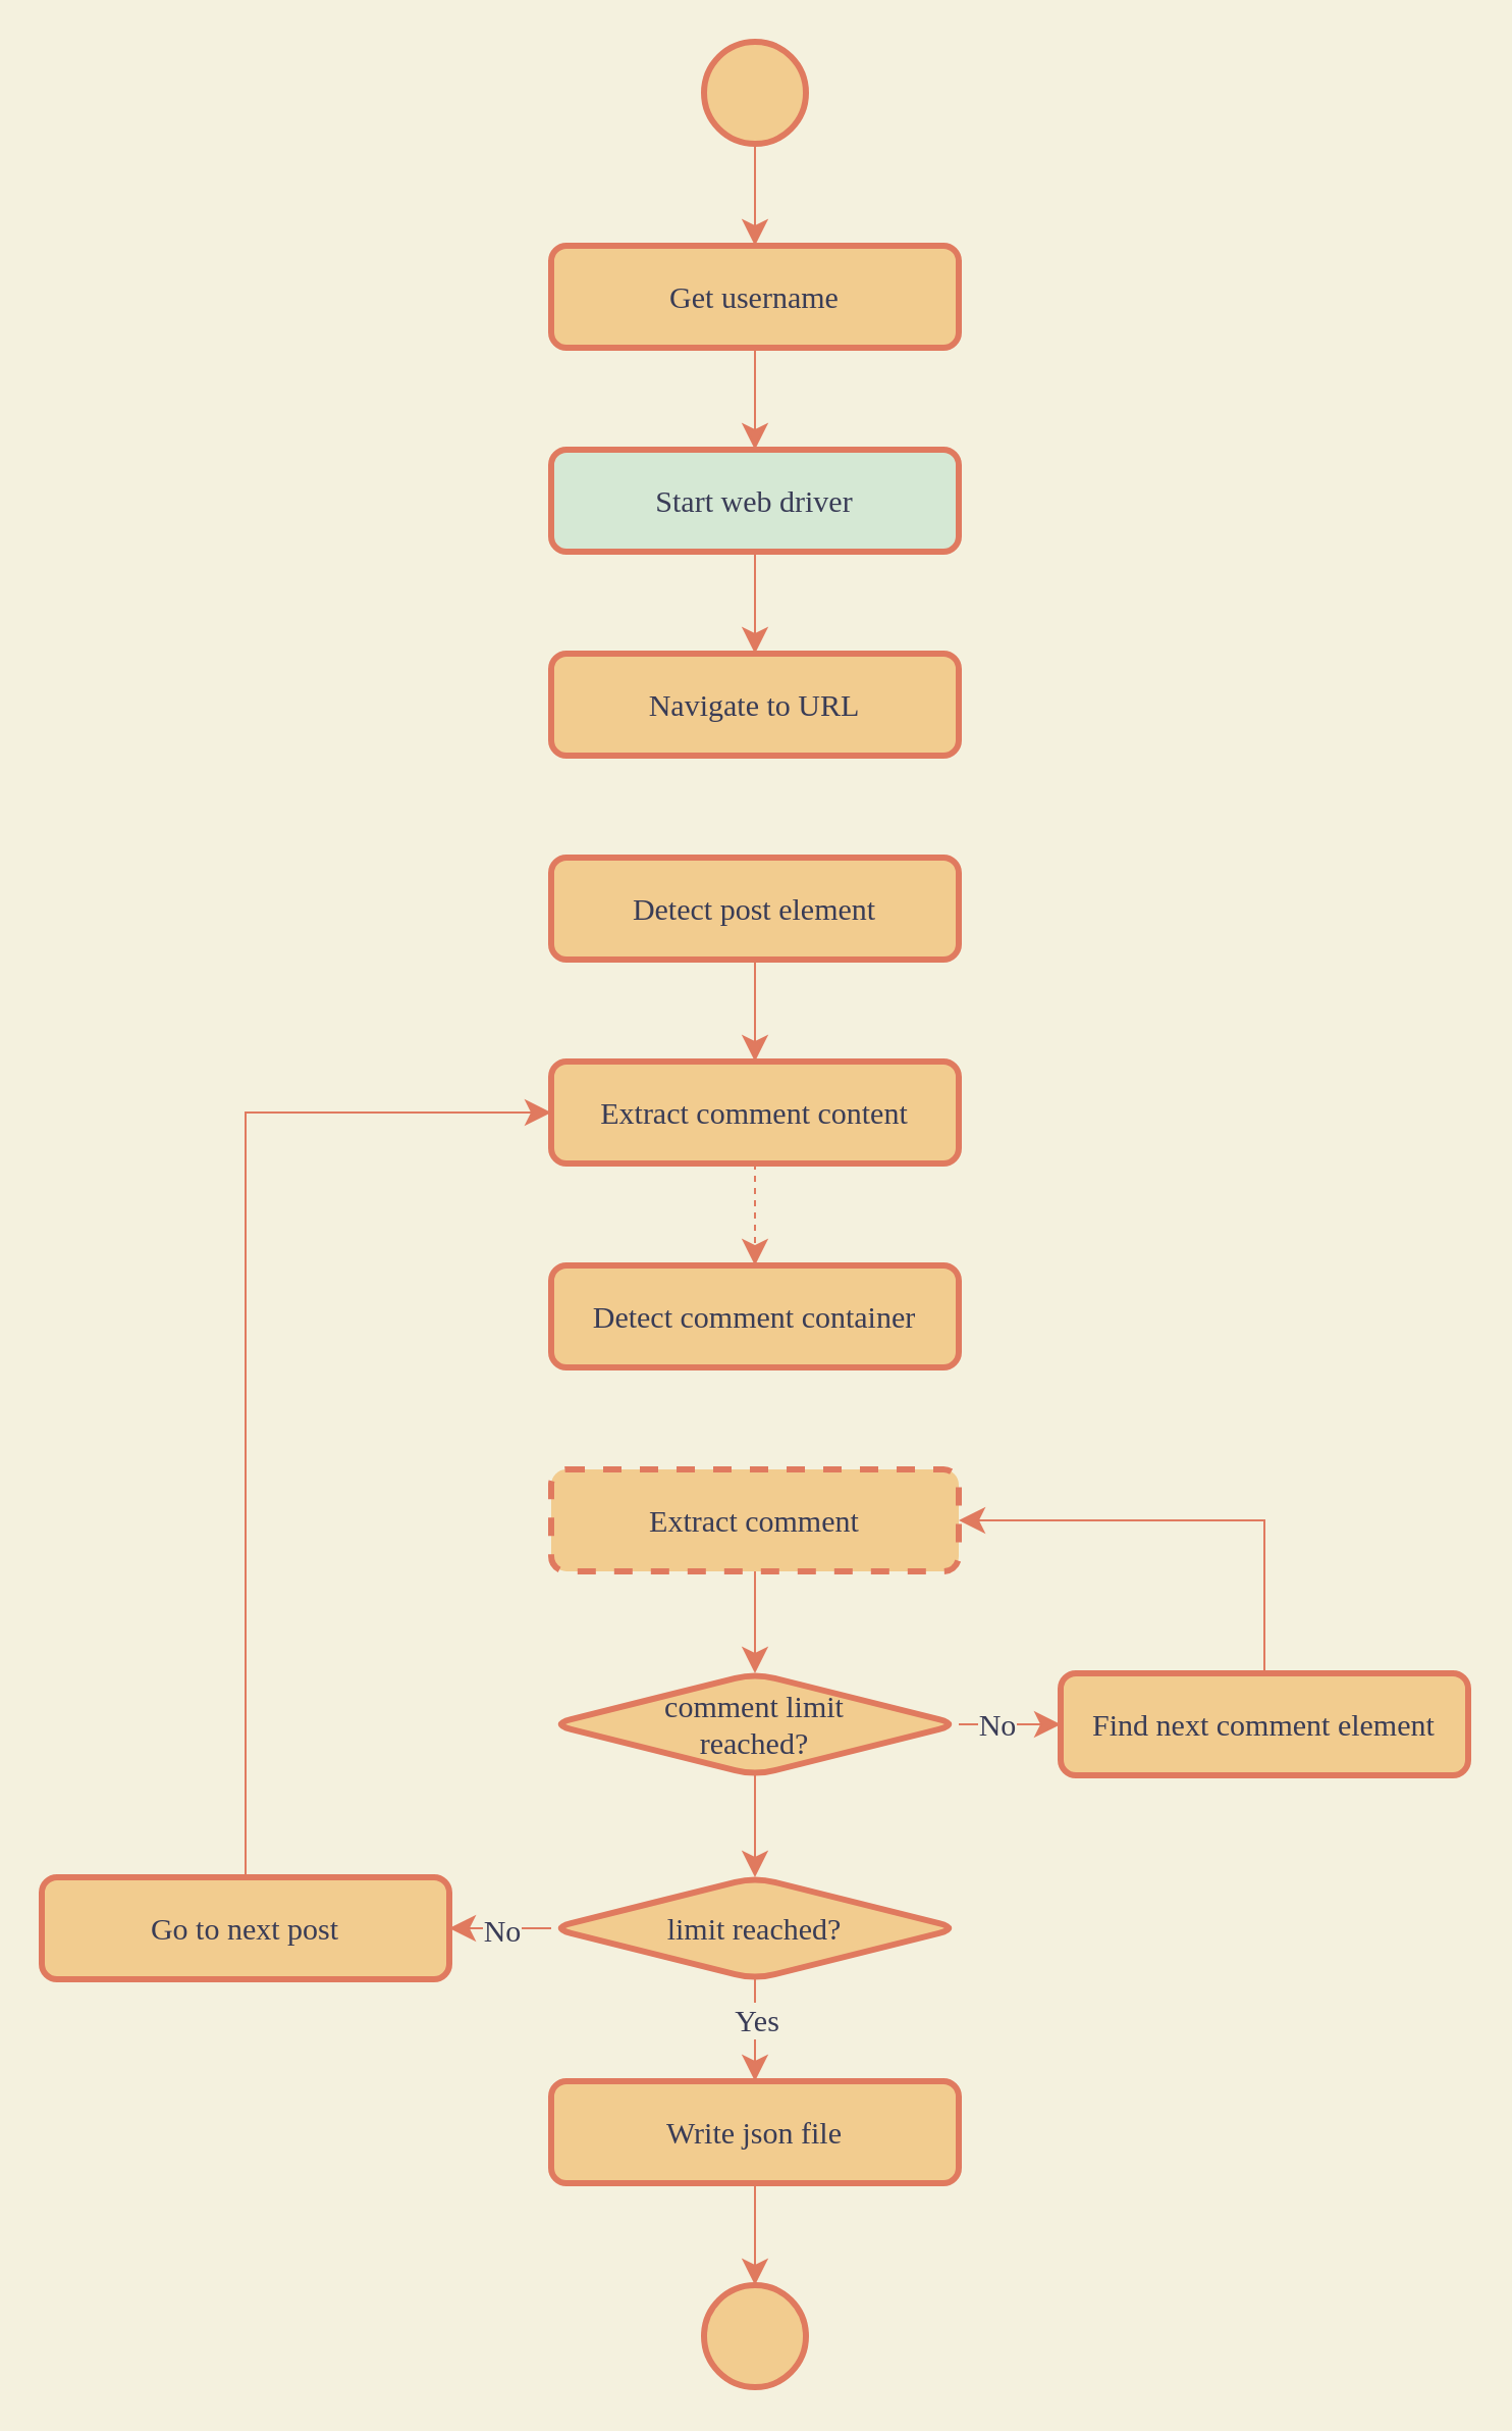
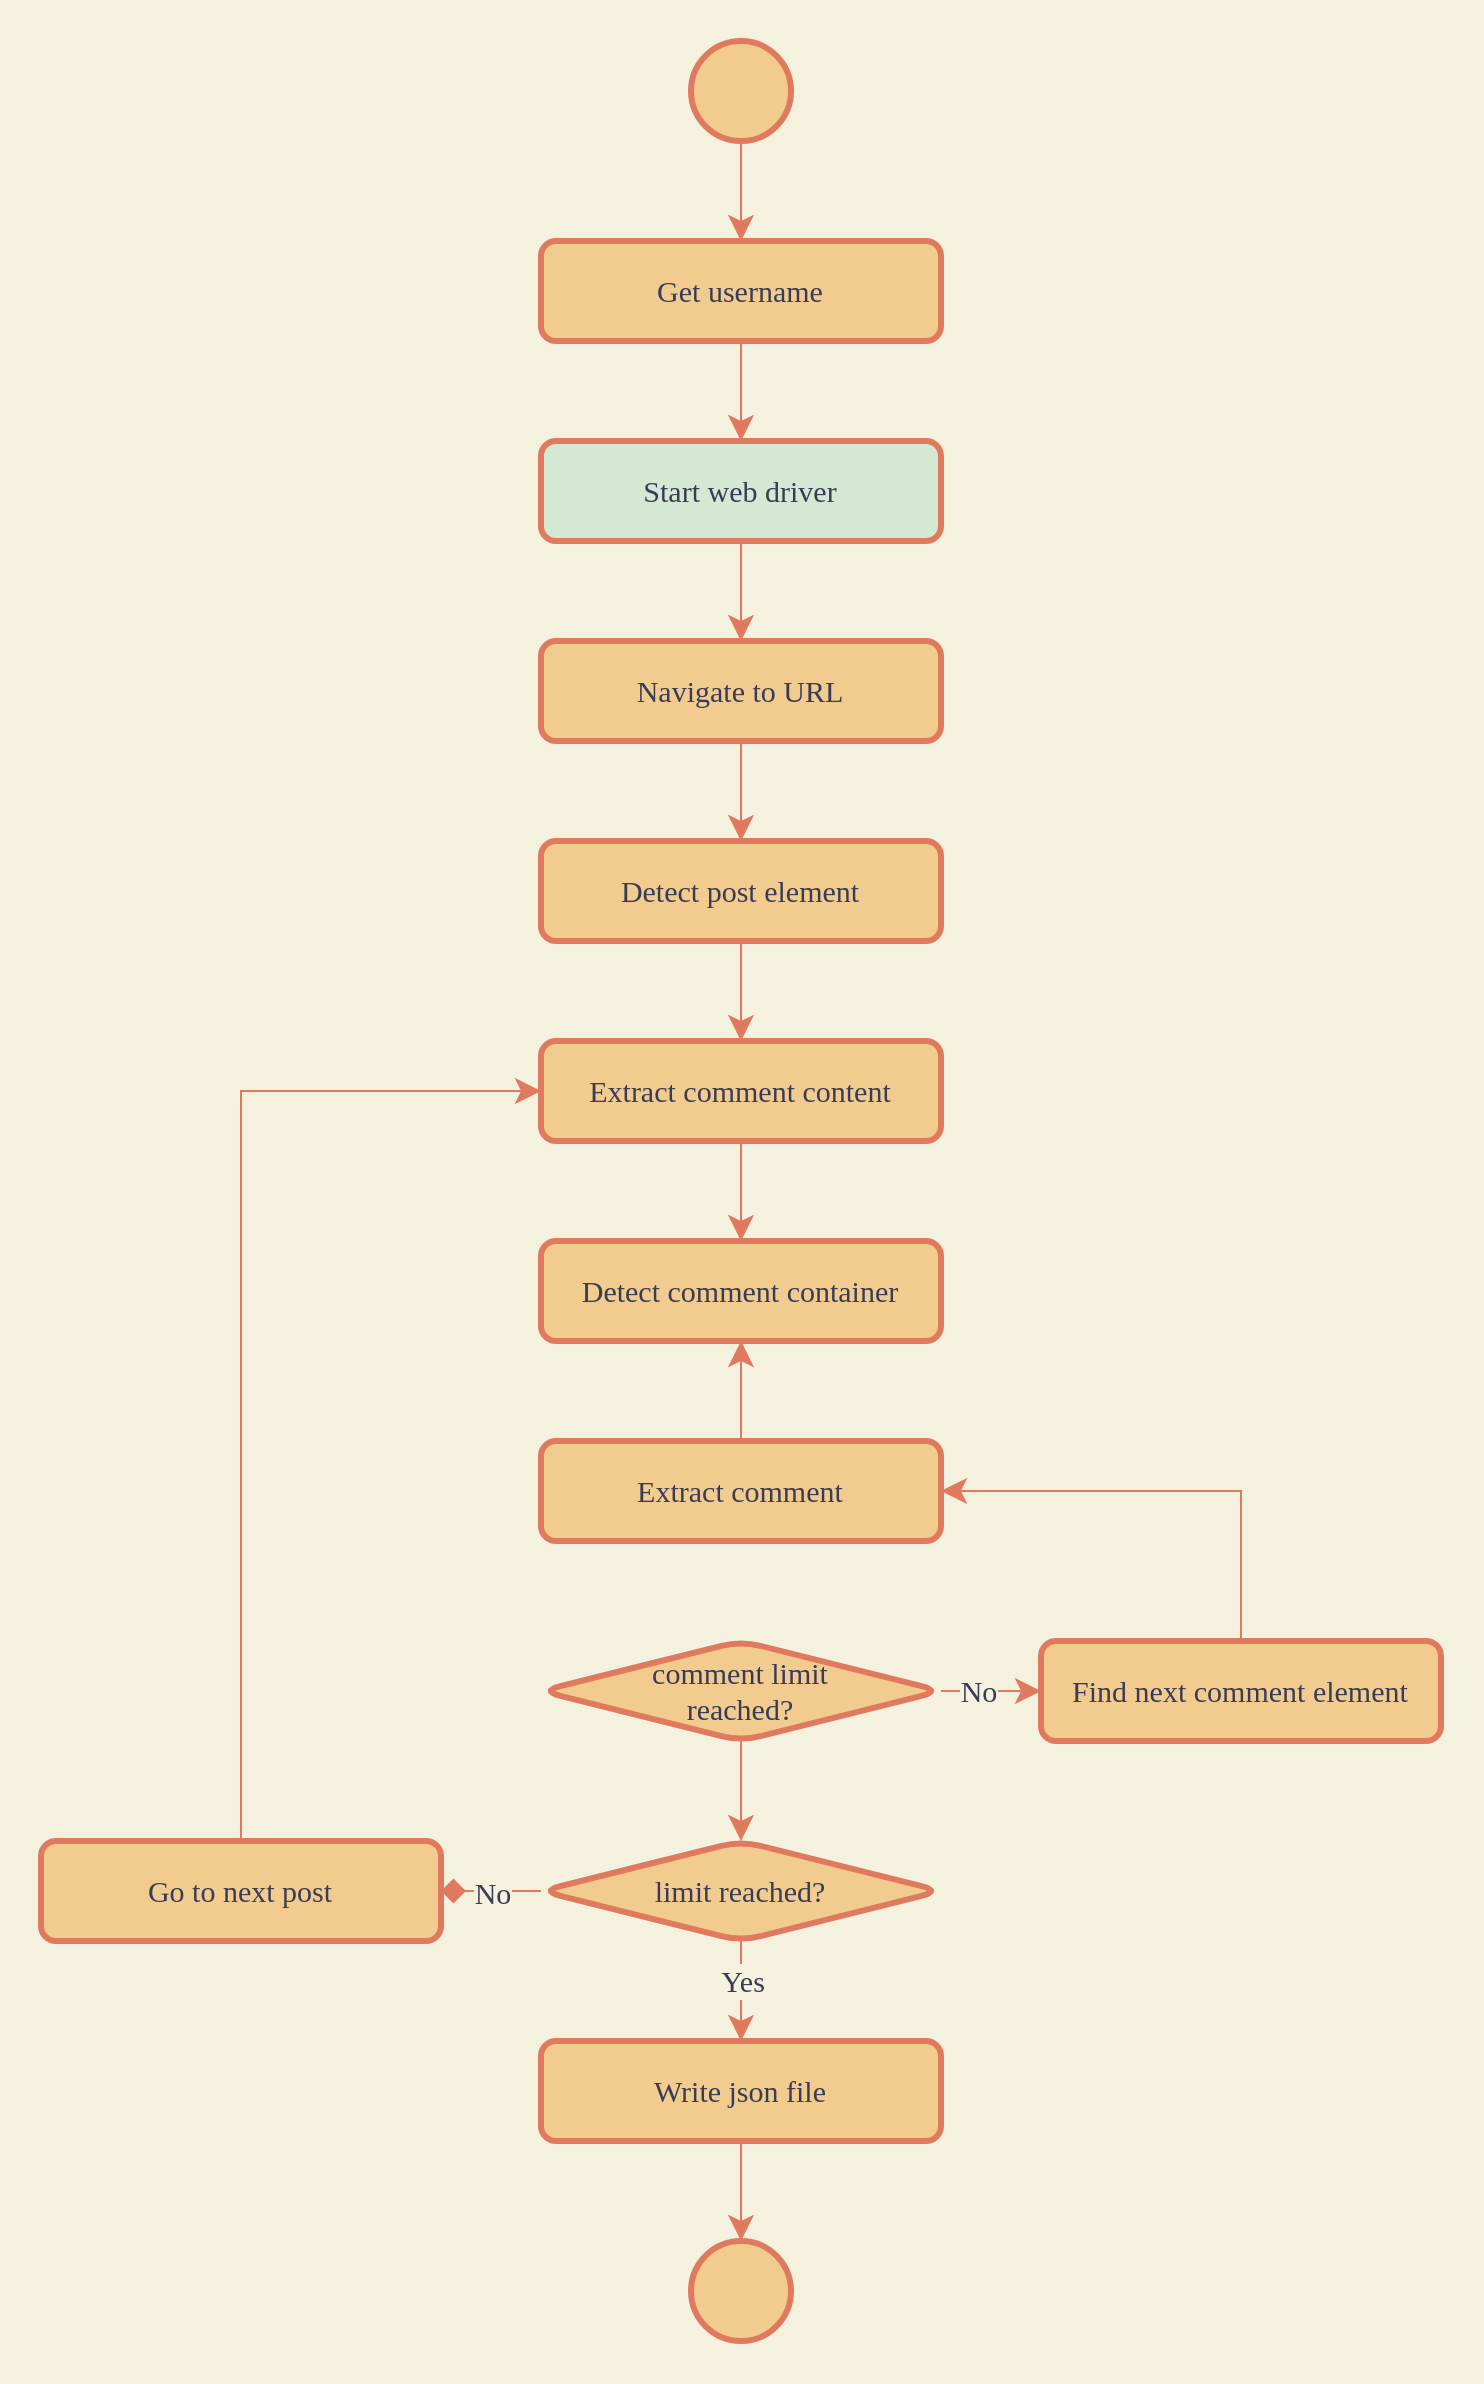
+ <mxCell id="14" value="" style="edgeStyle=orthogonalEdgeStyle;rounded=0;orthogonalLoop=1;jettySize=auto;html=1;labelBackgroundColor=#F4F1DE;fontFamily=DM sans;fontSize=24;fontColor=#393C56;startSize=10;endSize=10;strokeColor=#E07A5F;" edge="1" parent="1" source="15" target="17"><mxGeometry relative="1" as="geometry" /></mxCell>
- <mxCell id="18" value="" style="edgeStyle=orthogonalEdgeStyle;rounded=0;orthogonalLoop=1;jettySize=auto;html=1;labelBackgroundColor=#F4F1DE;fontFamily=DM sans;fontSize=24;fontColor=#393C56;startSize=10;endSize=10;strokeColor=#E07A5F;dashed=1;" edge="1" parent="1" source="19" target="20"><mxGeometry relative="1" as="geometry" /></mxCell>
+ <mxCell id="18" value="" style="edgeStyle=orthogonalEdgeStyle;rounded=0;orthogonalLoop=1;jettySize=auto;html=1;labelBackgroundColor=#F4F1DE;fontFamily=DM sans;fontSize=24;fontColor=#393C56;startSize=10;endSize=10;strokeColor=#E07A5F;" edge="1" parent="1" source="19" target="20"><mxGeometry relative="1" as="geometry" /></mxCell>
- <mxCell id="22" value="Extract comment" style="rounded=1;whiteSpace=wrap;html=1;fontSize=15;fontFamily=DM sans;fillColor=#F2CC8F;strokeColor=#E07A5F;strokeWidth=3;fontColor=#393C56;dashed=1;" vertex="1" parent="1"><mxGeometry x="270" y="720" width="200" height="50" as="geometry" /></mxCell>
+ <mxCell id="22" value="Extract comment" style="rounded=1;whiteSpace=wrap;html=1;fontSize=15;fontFamily=DM sans;fillColor=#F2CC8F;strokeColor=#E07A5F;strokeWidth=3;fontColor=#393C56;" vertex="1" parent="1"><mxGeometry x="270" y="720" width="200" height="50" as="geometry" /></mxCell>
- <mxCell id="21" value="" style="edgeStyle=orthogonalEdgeStyle;rounded=0;orthogonalLoop=1;jettySize=auto;html=1;labelBackgroundColor=#F4F1DE;fontFamily=DM sans;fontSize=24;fontColor=#393C56;startSize=10;endSize=10;strokeColor=#E07A5F;" edge="1" parent="1" source="22" target="26"><mxGeometry relative="1" as="geometry" /></mxCell>
+ <mxCell id="21" value="" style="edgeStyle=orthogonalEdgeStyle;rounded=0;orthogonalLoop=1;jettySize=auto;html=1;labelBackgroundColor=#F4F1DE;fontFamily=DM sans;fontSize=24;fontColor=#393C56;startSize=10;endSize=10;strokeColor=#E07A5F;" edge="1" parent="1" source="22" target="20"><mxGeometry relative="1" as="geometry" /></mxCell>
- <mxCell id="6" value="" style="edgeStyle=orthogonalEdgeStyle;rounded=0;orthogonalLoop=1;jettySize=auto;html=1;labelBackgroundColor=#F4F1DE;fontFamily=DM sans;fontSize=15;fontColor=#393C56;startSize=10;endSize=10;strokeColor=#E07A5F;" edge="1" parent="1" source="10" target="30"><mxGeometry relative="1" as="geometry"><Array as="points"><mxPoint x="245" y="945" /><mxPoint x="245" y="945" /></Array></mxGeometry></mxCell>
+ <mxCell id="6" value="" style="edgeStyle=orthogonalEdgeStyle;rounded=0;orthogonalLoop=1;jettySize=auto;html=1;labelBackgroundColor=#F4F1DE;fontFamily=DM sans;fontSize=15;fontColor=#393C56;startSize=10;endSize=10;strokeColor=#E07A5F;endArrow=diamond;" edge="1" parent="1" source="10" target="30"><mxGeometry relative="1" as="geometry"><Array as="points"><mxPoint x="245" y="945" /><mxPoint x="245" y="945" /></Array></mxGeometry></mxCell>
